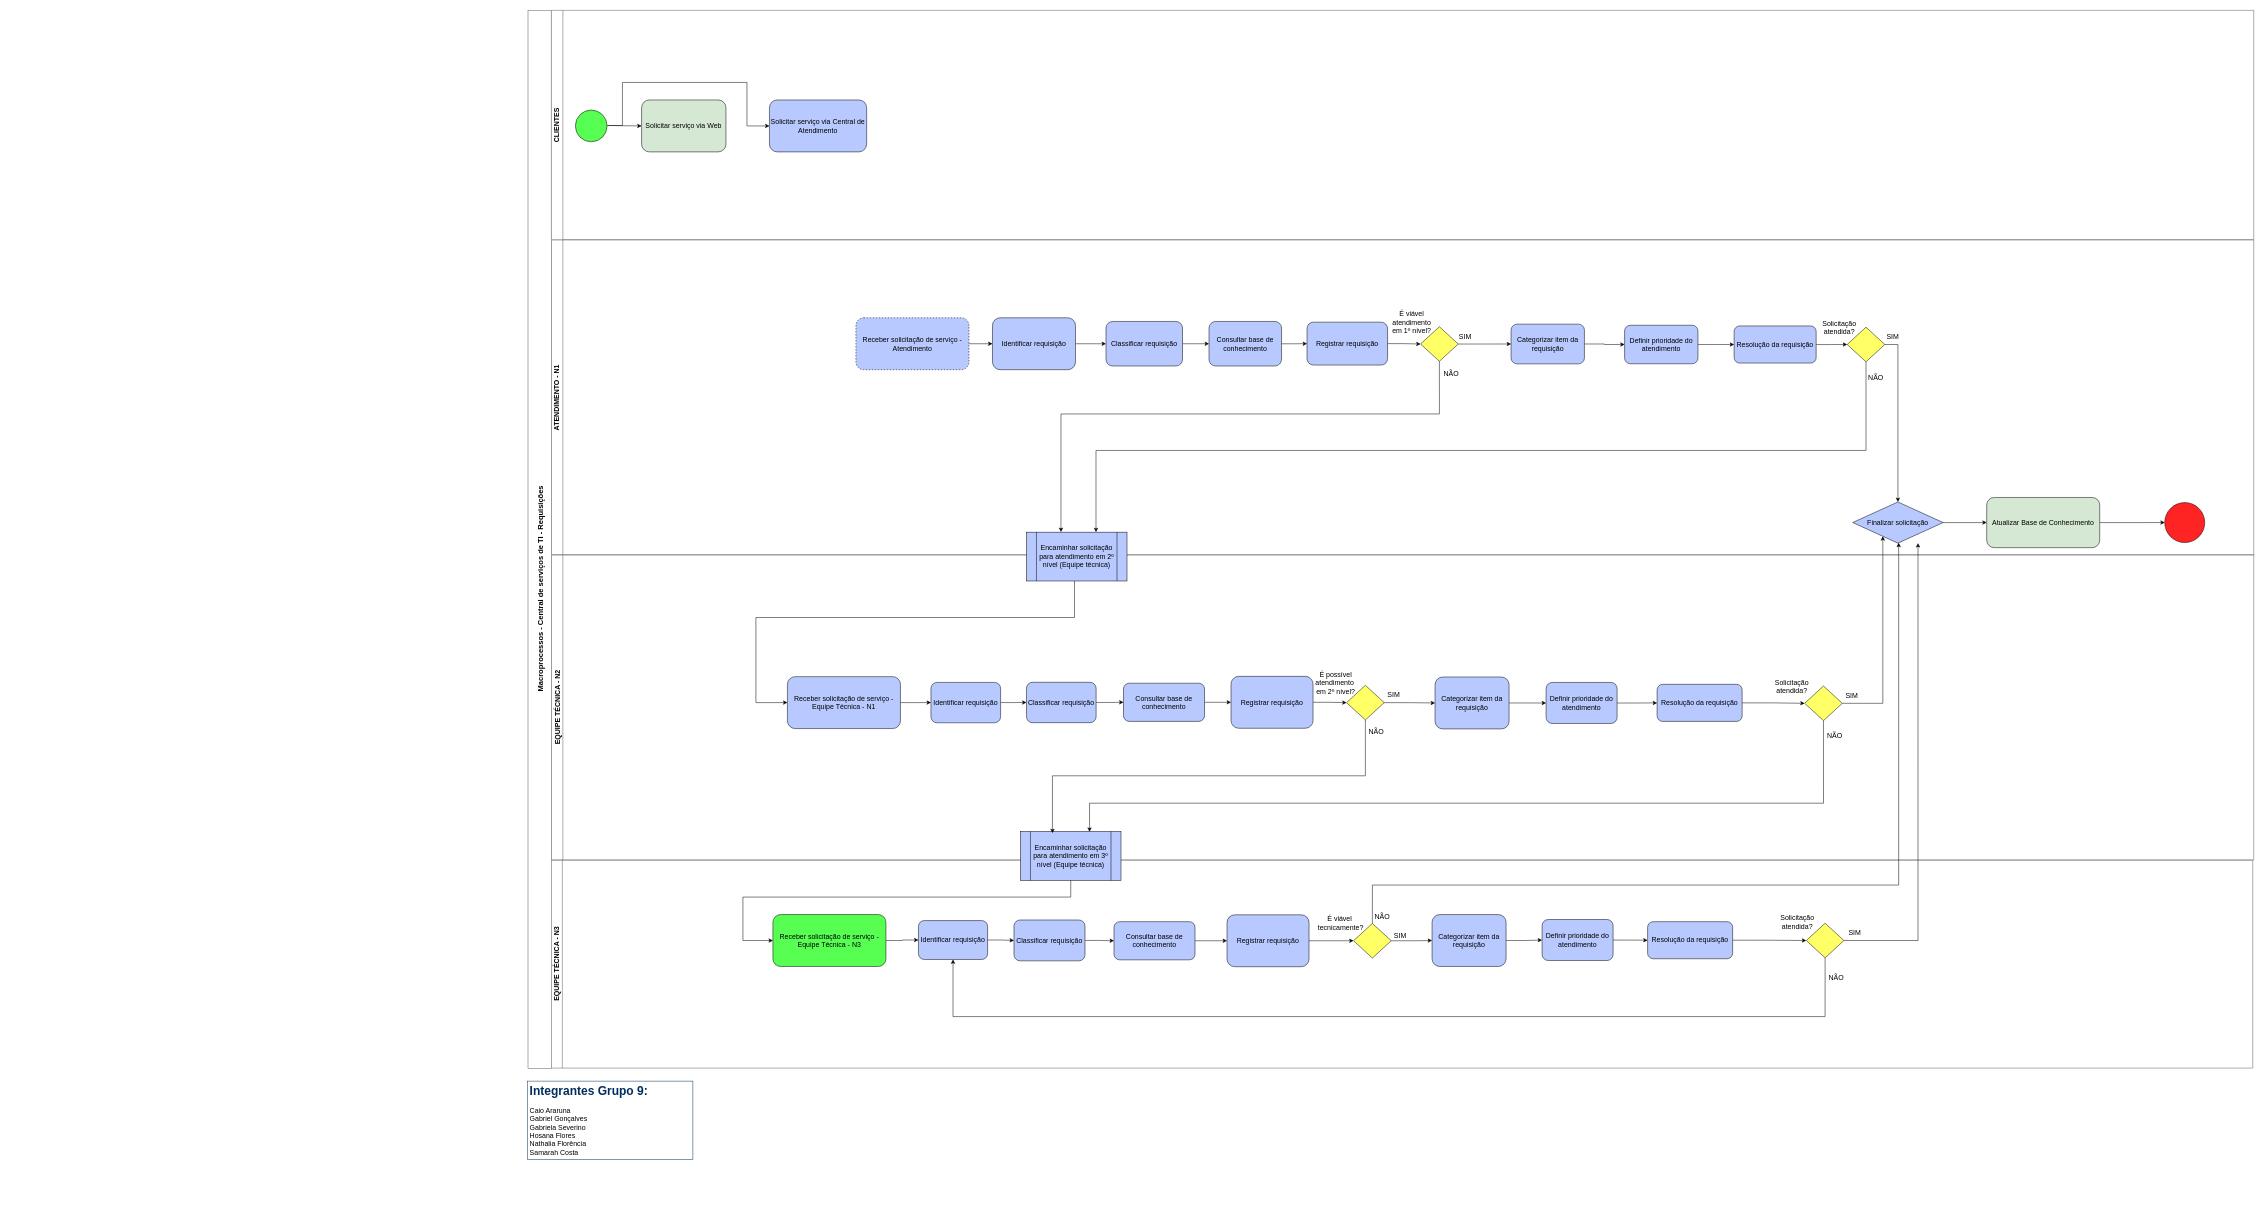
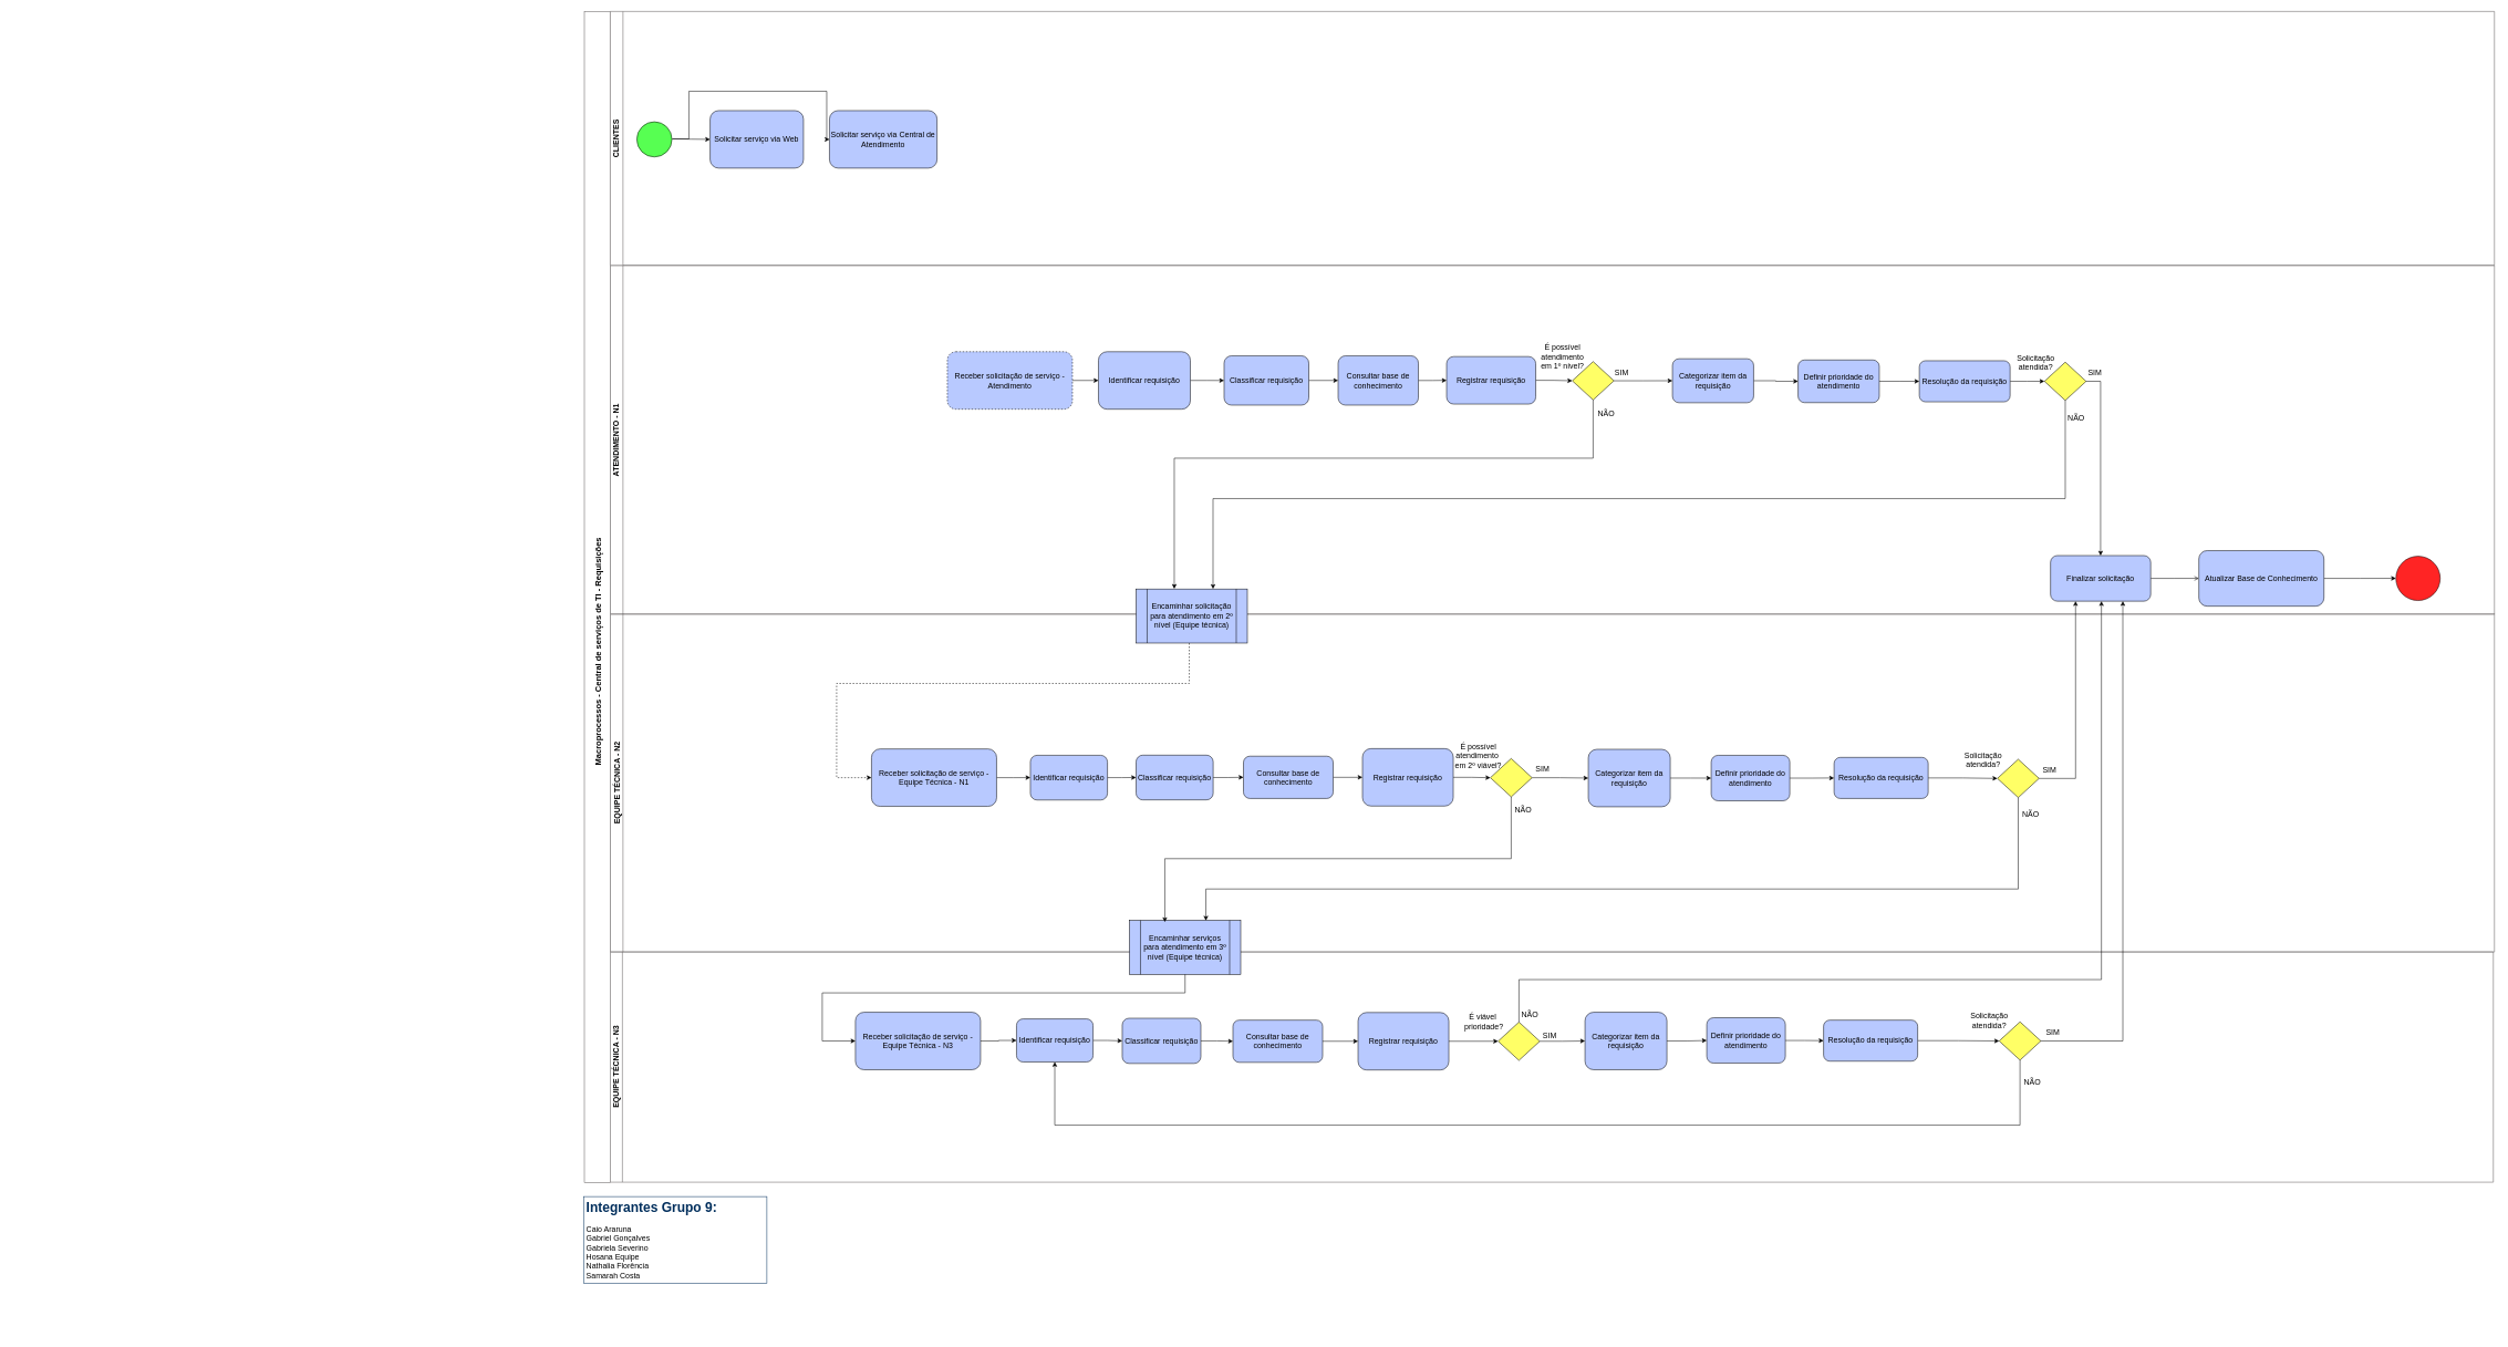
- <mxCell id="96" value="&lt;font style=&quot;font-size: 14px;&quot;&gt;Solicitar serviço via Web&lt;/font&gt;" style="rounded=1;whiteSpace=wrap;html=1;fillColor=#d5e8d4;" parent="2" vertex="1"><mxGeometry x="180.39" y="75.16" width="168.67" height="103.8" as="geometry" /></mxCell>
+ <mxCell id="96" value="&lt;font style=&quot;font-size: 14px;&quot;&gt;Solicitar serviço via Web&lt;/font&gt;" style="rounded=1;whiteSpace=wrap;html=1;fillColor=#b8c9ff;" parent="2" vertex="1"><mxGeometry x="180.39" y="75.16" width="168.67" height="103.8" as="geometry" /></mxCell>
- <mxCell id="97" value="&lt;font style=&quot;font-size: 14px;&quot;&gt;Solicitar serviço via Central de Atendimento&lt;/font&gt;" style="rounded=1;whiteSpace=wrap;html=1;fillColor=#b8c9ff;" parent="2" vertex="1"><mxGeometry x="436.06" y="75.16" width="194.34" height="103.8" as="geometry" /></mxCell>
+ <mxCell id="97" value="&lt;font style=&quot;font-size: 14px;&quot;&gt;Solicitar serviço via Central de Atendimento&lt;/font&gt;" style="rounded=1;whiteSpace=wrap;html=1;fillColor=#b8c9ff;" parent="2" vertex="1"><mxGeometry x="396.06" y="75.16" width="194.34" height="103.8" as="geometry" /></mxCell>
- <mxCell id="51" value="&lt;font style=&quot;font-size: 14px;&quot;&gt;É viável&lt;br&gt;atendimento&lt;br&gt;em 1º nível?&lt;br&gt;&lt;/font&gt;" style="text;html=1;align=center;verticalAlign=middle;resizable=0;points=[];autosize=1;strokeColor=none;fillColor=none;" parent="31" vertex="1"><mxGeometry x="1672.001" y="134.034" width="96" height="62" as="geometry" /></mxCell>
+ <mxCell id="51" value="&lt;font style=&quot;font-size: 14px;&quot;&gt;É possível&lt;br&gt;atendimento&lt;br&gt;em 1º nível?&lt;br&gt;&lt;/font&gt;" style="text;html=1;align=center;verticalAlign=middle;resizable=0;points=[];autosize=1;strokeColor=none;fillColor=none;" parent="31" vertex="1"><mxGeometry x="1672.001" y="134.034" width="96" height="62" as="geometry" /></mxCell>
- <mxCell id="58" value="&lt;font style=&quot;font-size: 14px;&quot;&gt;Finalizar solicitação&lt;/font&gt;" style="rhombus;whiteSpace=wrap;html=1;fillColor=#b8c9ff;container=1;" parent="31" vertex="1"><mxGeometry x="2602" y="524" width="181" height="82.33" as="geometry" /></mxCell>
+ <mxCell id="58" value="&lt;font style=&quot;font-size: 14px;&quot;&gt;Finalizar solicitação&lt;/font&gt;" style="rounded=1;whiteSpace=wrap;html=1;fillColor=#b8c9ff;container=1;" parent="31" vertex="1"><mxGeometry x="2602" y="524" width="181" height="82.33" as="geometry" /></mxCell>
- <mxCell id="57" style="edgeStyle=orthogonalEdgeStyle;rounded=0;orthogonalLoop=1;jettySize=auto;html=1;entryX=0;entryY=0.5;entryDx=0;entryDy=0;" edge="1" parent="31" source="58" target="61"><mxGeometry relative="1" as="geometry" /></mxCell>
+ <mxCell id="57" style="edgeStyle=orthogonalEdgeStyle;rounded=0;orthogonalLoop=1;jettySize=auto;html=1;entryX=0;entryY=0.5;entryDx=0;entryDy=0;endArrow=open;" edge="1" parent="31" source="58" target="61"><mxGeometry relative="1" as="geometry" /></mxCell>
- <mxCell id="61" value="&lt;font style=&quot;font-size: 14px;&quot;&gt;Atualizar Base de Conhecimento&lt;/font&gt;" style="rounded=1;whiteSpace=wrap;html=1;fillColor=#d5e8d4;" parent="31" vertex="1"><mxGeometry x="2870.0" y="514.995" width="225.995" height="100.337" as="geometry" /></mxCell>
+ <mxCell id="61" value="&lt;font style=&quot;font-size: 14px;&quot;&gt;Atualizar Base de Conhecimento&lt;/font&gt;" style="rounded=1;whiteSpace=wrap;html=1;fillColor=#b8c9ff;" parent="31" vertex="1"><mxGeometry x="2870.0" y="514.995" width="225.995" height="100.337" as="geometry" /></mxCell>
- <mxCell id="86" style="edgeStyle=orthogonalEdgeStyle;rounded=0;orthogonalLoop=1;jettySize=auto;html=1;entryX=0;entryY=0.5;entryDx=0;entryDy=0;" parent="63" source="85" target="70" edge="1"><mxGeometry relative="1" as="geometry"><mxPoint x="1045.66" y="50.72" as="sourcePoint" /><Array as="points"><mxPoint x="1046" y="125.66" /><mxPoint x="409" y="125.66" /><mxPoint x="409" y="295.66" /></Array></mxGeometry></mxCell>
+ <mxCell id="86" style="edgeStyle=orthogonalEdgeStyle;rounded=0;orthogonalLoop=1;jettySize=auto;html=1;entryX=0;entryY=0.5;entryDx=0;entryDy=0;dashed=1;" parent="63" source="85" target="70" edge="1"><mxGeometry relative="1" as="geometry"><mxPoint x="1045.66" y="50.72" as="sourcePoint" /><Array as="points"><mxPoint x="1046" y="125.66" /><mxPoint x="409" y="125.66" /><mxPoint x="409" y="295.66" /></Array></mxGeometry></mxCell>
- <mxCell id="65" value="&lt;font style=&quot;font-size: 14px;&quot;&gt;É possível&lt;br&gt;atendimento&amp;nbsp;&lt;br&gt;em 2º nível?&lt;br&gt;&lt;/font&gt;" style="text;html=1;align=center;verticalAlign=middle;resizable=0;points=[];autosize=1;strokeColor=none;fillColor=none;" parent="63" vertex="1"><mxGeometry x="1518.001" y="225.754" width="99" height="62" as="geometry" /></mxCell>
+ <mxCell id="65" value="&lt;font style=&quot;font-size: 14px;&quot;&gt;É possível&lt;br&gt;atendimento&amp;nbsp;&lt;br&gt;em 2º viável?&lt;br&gt;&lt;/font&gt;" style="text;html=1;align=center;verticalAlign=middle;resizable=0;points=[];autosize=1;strokeColor=none;fillColor=none;" parent="63" vertex="1"><mxGeometry x="1518.001" y="225.754" width="99" height="62" as="geometry" /></mxCell>
- <mxCell id="87" value="&lt;font style=&quot;font-size: 14px;&quot;&gt;Encaminhar solicitação para atendimento em 3º nível (Equipe técnica)&lt;/font&gt;" style="shape=process;whiteSpace=wrap;html=1;backgroundOutline=1;fillColor=#B8C9FF;" parent="63" vertex="1"><mxGeometry x="938" y="553.66" width="201" height="97.66" as="geometry" /></mxCell>
+ <mxCell id="87" value="&lt;font style=&quot;font-size: 14px;&quot;&gt;Encaminhar serviços para atendimento em 3º nível (Equipe técnica)&lt;/font&gt;" style="shape=process;whiteSpace=wrap;html=1;backgroundOutline=1;fillColor=#B8C9FF;" parent="63" vertex="1"><mxGeometry x="938" y="553.66" width="201" height="97.66" as="geometry" /></mxCell>
- <mxCell id="15" value="&lt;font style=&quot;font-size: 14px;&quot;&gt;É viável&lt;br&gt;&amp;nbsp;tecnicamente?&lt;/font&gt;" style="text;html=1;align=center;verticalAlign=middle;resizable=0;points=[];autosize=1;strokeColor=none;fillColor=none;" parent="3" vertex="1"><mxGeometry x="1520.001" y="102.808" width="113" height="46" as="geometry" /></mxCell>
+ <mxCell id="15" value="&lt;font style=&quot;font-size: 14px;&quot;&gt;É viável&lt;br&gt;&amp;nbsp;prioridade?&lt;/font&gt;" style="text;html=1;align=center;verticalAlign=middle;resizable=0;points=[];autosize=1;strokeColor=none;fillColor=none;" parent="3" vertex="1"><mxGeometry x="1520.001" y="102.808" width="113" height="46" as="geometry" /></mxCell>
- <mxCell id="5" value="&lt;font style=&quot;font-size: 14px;&quot;&gt;Receber solicitação de serviço - Equipe Técnica - N3&lt;/font&gt;" style="rounded=1;whiteSpace=wrap;html=1;fillColor=#57ff52;" parent="3" vertex="1"><mxGeometry x="444.0" y="108.997" width="225.995" height="103.797" as="geometry" /></mxCell>
+ <mxCell id="5" value="&lt;font style=&quot;font-size: 14px;&quot;&gt;Receber solicitação de serviço - Equipe Técnica - N3&lt;/font&gt;" style="rounded=1;whiteSpace=wrap;html=1;fillColor=#b8c9ff;" parent="3" vertex="1"><mxGeometry x="444.0" y="108.997" width="225.995" height="103.797" as="geometry" /></mxCell>
- <mxCell id="100" value="&lt;h1&gt;&lt;font color=&quot;#002e5c&quot;&gt;Integrantes Grupo 9:&lt;/font&gt;&lt;/h1&gt;&lt;div style=&quot;font-size: 14px;&quot;&gt;&lt;font style=&quot;font-size: 14px;&quot;&gt;Caio Araruna&lt;/font&gt;&lt;/div&gt;&lt;div style=&quot;font-size: 14px;&quot;&gt;&lt;font style=&quot;font-size: 14px;&quot;&gt;Gabriel Gonçalves&lt;/font&gt;&lt;/div&gt;&lt;div style=&quot;font-size: 14px;&quot;&gt;&lt;font style=&quot;font-size: 14px;&quot;&gt;Gabriela Severino&lt;/font&gt;&lt;/div&gt;&lt;div style=&quot;font-size: 14px;&quot;&gt;&lt;font style=&quot;font-size: 14px;&quot;&gt;Hosana Flores&lt;/font&gt;&lt;/div&gt;&lt;div style=&quot;font-size: 14px;&quot;&gt;&lt;font style=&quot;font-size: 14px;&quot;&gt;Nathalia Florência&lt;/font&gt;&lt;/div&gt;&lt;div style=&quot;font-size: 14px;&quot;&gt;&lt;font style=&quot;font-size: 14px;&quot;&gt;Samarah Costa&lt;/font&gt;&lt;/div&gt;&lt;div style=&quot;font-size: 14px;&quot;&gt;&lt;br&gt;&lt;/div&gt;&lt;div&gt;&lt;br&gt;&lt;/div&gt;" style="text;html=1;strokeColor=#002E5C;fillColor=none;spacing=5;spacingTop=-20;whiteSpace=wrap;overflow=hidden;rounded=0;" parent="2" vertex="1"><mxGeometry x="-48" y="2037" width="331" height="157" as="geometry" /></mxCell>
+ <mxCell id="100" value="&lt;h1&gt;&lt;font color=&quot;#002e5c&quot;&gt;Integrantes Grupo 9:&lt;/font&gt;&lt;/h1&gt;&lt;div style=&quot;font-size: 14px;&quot;&gt;&lt;font style=&quot;font-size: 14px;&quot;&gt;Caio Araruna&lt;/font&gt;&lt;/div&gt;&lt;div style=&quot;font-size: 14px;&quot;&gt;&lt;font style=&quot;font-size: 14px;&quot;&gt;Gabriel Gonçalves&lt;/font&gt;&lt;/div&gt;&lt;div style=&quot;font-size: 14px;&quot;&gt;&lt;font style=&quot;font-size: 14px;&quot;&gt;Gabriela Severino&lt;/font&gt;&lt;/div&gt;&lt;div style=&quot;font-size: 14px;&quot;&gt;&lt;font style=&quot;font-size: 14px;&quot;&gt;Hosana Equipe&lt;/font&gt;&lt;/div&gt;&lt;div style=&quot;font-size: 14px;&quot;&gt;&lt;font style=&quot;font-size: 14px;&quot;&gt;Nathalia Florência&lt;/font&gt;&lt;/div&gt;&lt;div style=&quot;font-size: 14px;&quot;&gt;&lt;font style=&quot;font-size: 14px;&quot;&gt;Samarah Costa&lt;/font&gt;&lt;/div&gt;&lt;div style=&quot;font-size: 14px;&quot;&gt;&lt;br&gt;&lt;/div&gt;&lt;div&gt;&lt;br&gt;&lt;/div&gt;" style="text;html=1;strokeColor=#002E5C;fillColor=none;spacing=5;spacingTop=-20;whiteSpace=wrap;overflow=hidden;rounded=0;" parent="2" vertex="1"><mxGeometry x="-48" y="2037" width="331" height="157" as="geometry" /></mxCell>
